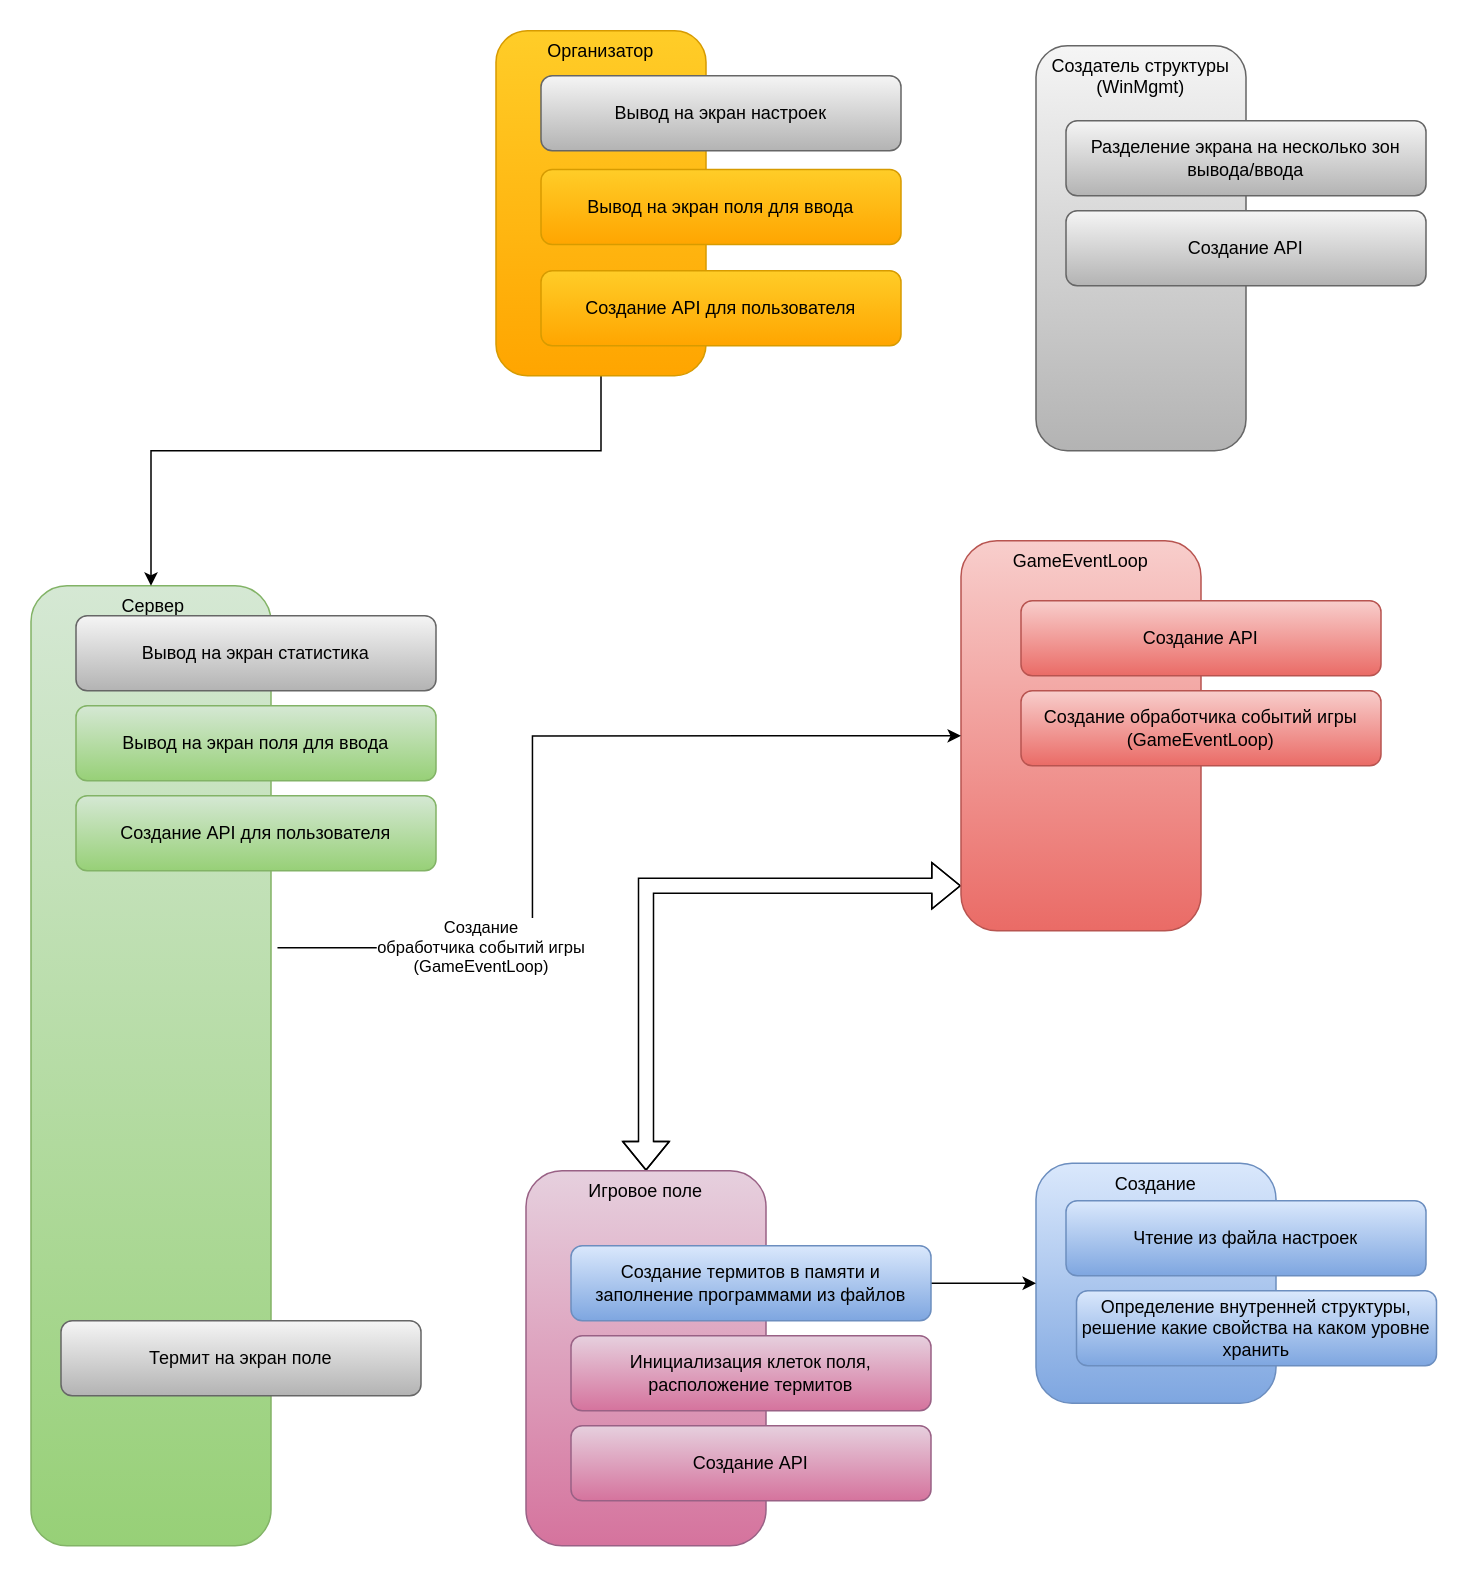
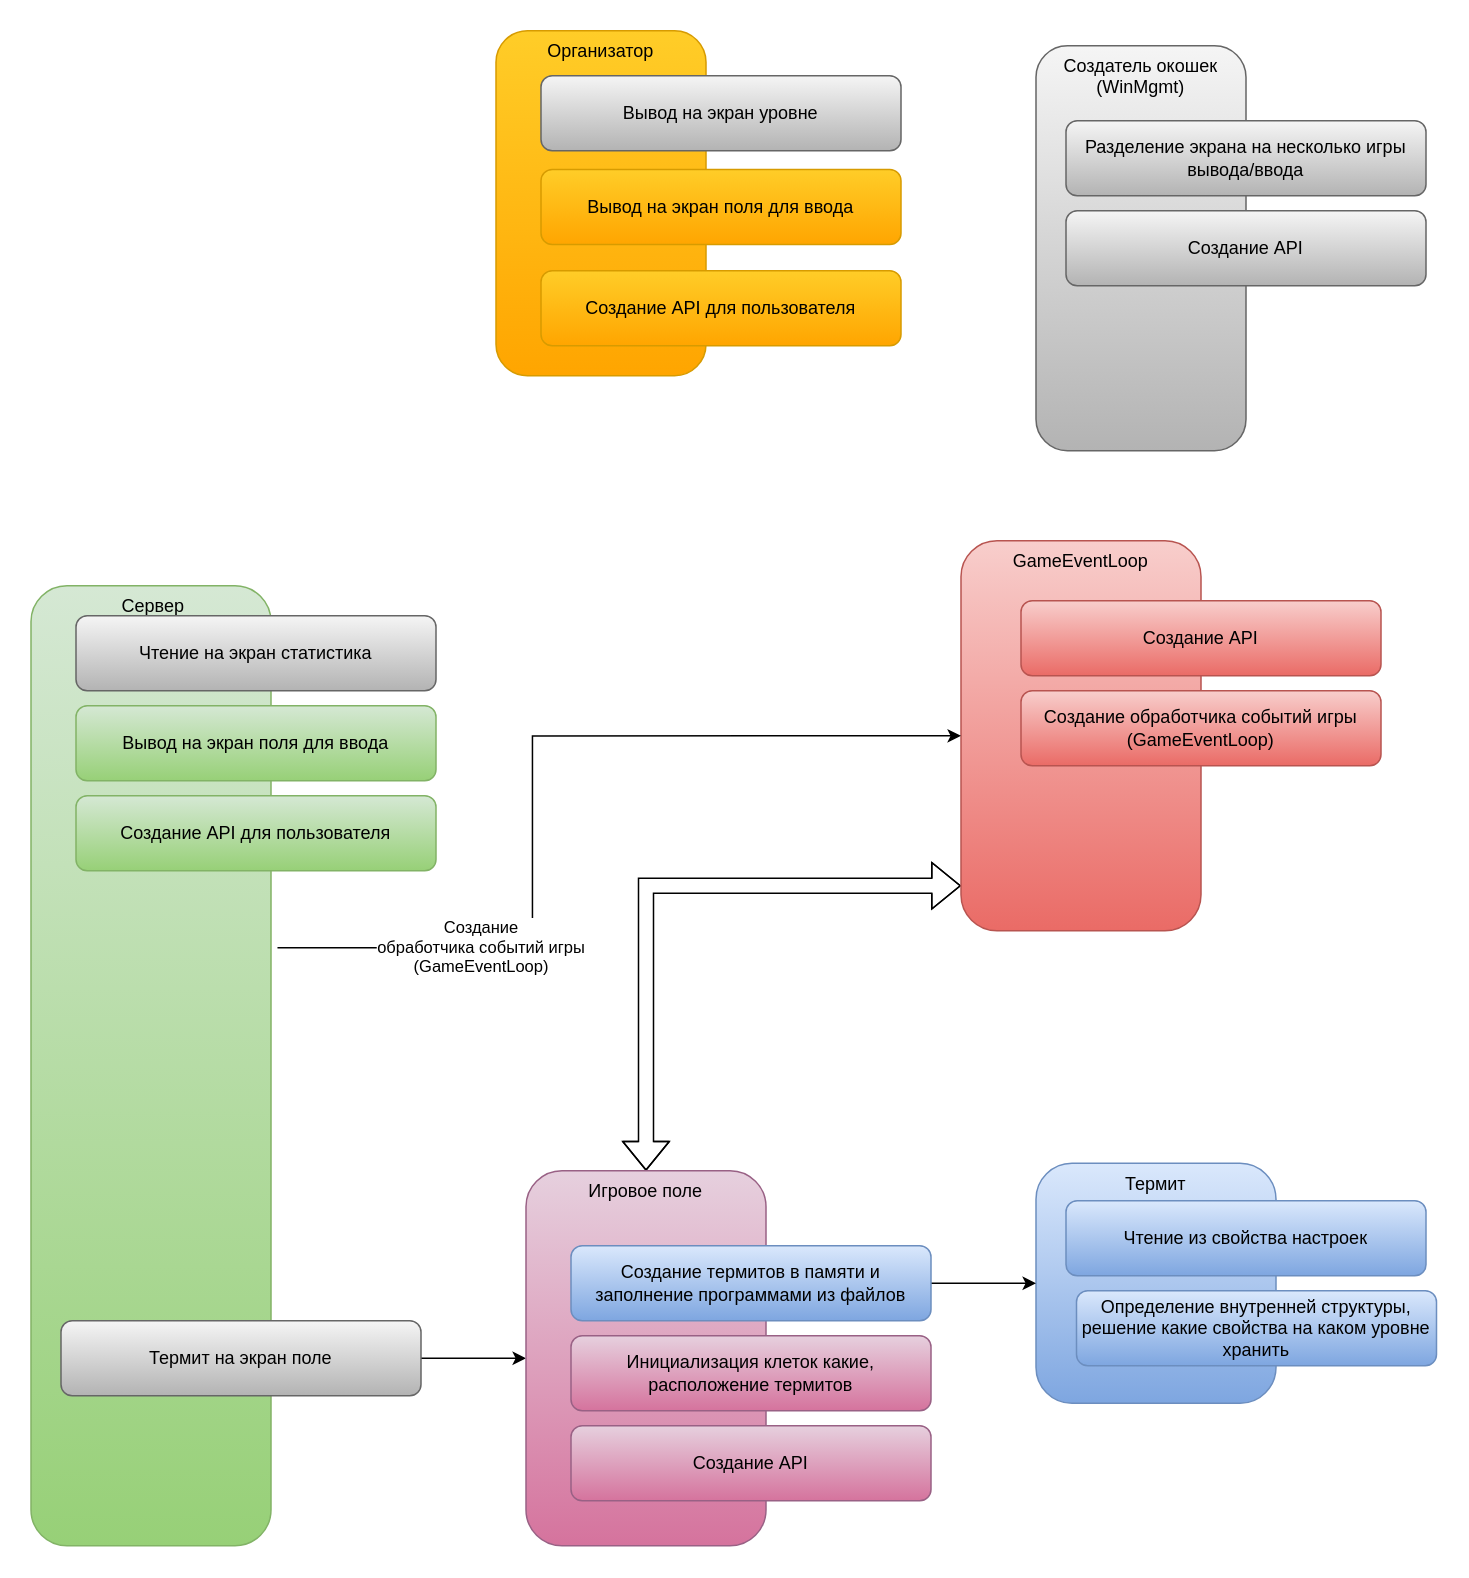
- <mxCell id="27" value="Создатель структуры (WinMgmt)" style="rounded=1;whiteSpace=wrap;html=1;fillColor=#f5f5f5;gradientColor=#b3b3b3;strokeColor=#666666;verticalAlign=top;" vertex="1" parent="1"><mxGeometry x="690" y="30" width="140" height="270" as="geometry" /></mxCell>
+ <mxCell id="27" value="Создатель окошек (WinMgmt)" style="rounded=1;whiteSpace=wrap;html=1;fillColor=#f5f5f5;gradientColor=#b3b3b3;strokeColor=#666666;verticalAlign=top;" vertex="1" parent="1"><mxGeometry x="690" y="30" width="140" height="270" as="geometry" /></mxCell>
- <mxCell id="9" value="Вывод на экран настроек" style="rounded=1;whiteSpace=wrap;html=1;fillColor=#f5f5f5;strokeColor=#666666;gradientColor=#b3b3b3;" vertex="1" parent="1"><mxGeometry x="360" y="50" width="240" height="50" as="geometry" /></mxCell>
+ <mxCell id="9" value="Вывод на экран уровне" style="rounded=1;whiteSpace=wrap;html=1;fillColor=#f5f5f5;strokeColor=#666666;gradientColor=#b3b3b3;" vertex="1" parent="1"><mxGeometry x="360" y="50" width="240" height="50" as="geometry" /></mxCell>
- <mxCell id="28" value="Разделение экрана на несколько зон вывода/ввода" style="rounded=1;whiteSpace=wrap;html=1;fillColor=#f5f5f5;strokeColor=#666666;gradientColor=#b3b3b3;" vertex="1" parent="1"><mxGeometry x="710" y="80" width="240" height="50" as="geometry" /></mxCell>
+ <mxCell id="28" value="Разделение экрана на несколько игры вывода/ввода" style="rounded=1;whiteSpace=wrap;html=1;fillColor=#f5f5f5;strokeColor=#666666;gradientColor=#b3b3b3;" vertex="1" parent="1"><mxGeometry x="710" y="80" width="240" height="50" as="geometry" /></mxCell>
- <mxCell id="6" style="edgeStyle=orthogonalEdgeStyle;rounded=0;orthogonalLoop=1;jettySize=auto;html=1;entryX=0.5;entryY=0;entryDx=0;entryDy=0;" edge="1" parent="1" source="7" target="5"><mxGeometry relative="1" as="geometry"><Array as="points"><mxPoint x="400" y="300" /><mxPoint x="100" y="300" /></Array></mxGeometry></mxCell>
- <mxCell id="14" value="Вывод на экран статистика" style="rounded=1;whiteSpace=wrap;html=1;fillColor=#f5f5f5;gradientColor=#b3b3b3;strokeColor=#666666;" vertex="1" parent="1"><mxGeometry x="50" y="410" width="240" height="50" as="geometry" /></mxCell>
+ <mxCell id="14" value="Чтение на экран статистика" style="rounded=1;whiteSpace=wrap;html=1;fillColor=#f5f5f5;gradientColor=#b3b3b3;strokeColor=#666666;" vertex="1" parent="1"><mxGeometry x="50" y="410" width="240" height="50" as="geometry" /></mxCell>
- <mxCell id="2" value="Создание" style="rounded=1;whiteSpace=wrap;html=1;fillColor=#dae8fc;gradientColor=#7ea6e0;strokeColor=#6c8ebf;verticalAlign=top;" vertex="1" parent="1"><mxGeometry x="690" y="775" width="160" height="160" as="geometry" /></mxCell>
+ <mxCell id="2" value="Термит" style="rounded=1;whiteSpace=wrap;html=1;fillColor=#dae8fc;gradientColor=#7ea6e0;strokeColor=#6c8ebf;verticalAlign=top;" vertex="1" parent="1"><mxGeometry x="690" y="775" width="160" height="160" as="geometry" /></mxCell>
- <mxCell id="8" value="Чтение из файла настроек" style="rounded=1;whiteSpace=wrap;html=1;fillColor=#dae8fc;gradientColor=#7ea6e0;strokeColor=#6c8ebf;" vertex="1" parent="1"><mxGeometry x="710" y="800" width="240" height="50" as="geometry" /></mxCell>
+ <mxCell id="8" value="Чтение из свойства настроек" style="rounded=1;whiteSpace=wrap;html=1;fillColor=#dae8fc;gradientColor=#7ea6e0;strokeColor=#6c8ebf;" vertex="1" parent="1"><mxGeometry x="710" y="800" width="240" height="50" as="geometry" /></mxCell>
+ <mxCell id="12" style="edgeStyle=orthogonalEdgeStyle;rounded=0;orthogonalLoop=1;jettySize=auto;html=1;entryX=0;entryY=0.5;entryDx=0;entryDy=0;" edge="1" parent="1" source="13" target="21"><mxGeometry relative="1" as="geometry" /></mxCell>
- <mxCell id="24" value="Инициализация клеток поля, расположение термитов" style="rounded=1;whiteSpace=wrap;html=1;fillColor=#e6d0de;strokeColor=#996185;gradientColor=#d5739d;" vertex="1" parent="1"><mxGeometry x="380" y="890" width="240" height="50" as="geometry" /></mxCell>
+ <mxCell id="24" value="Инициализация клеток какие, расположение термитов" style="rounded=1;whiteSpace=wrap;html=1;fillColor=#e6d0de;strokeColor=#996185;gradientColor=#d5739d;" vertex="1" parent="1"><mxGeometry x="380" y="890" width="240" height="50" as="geometry" /></mxCell>
